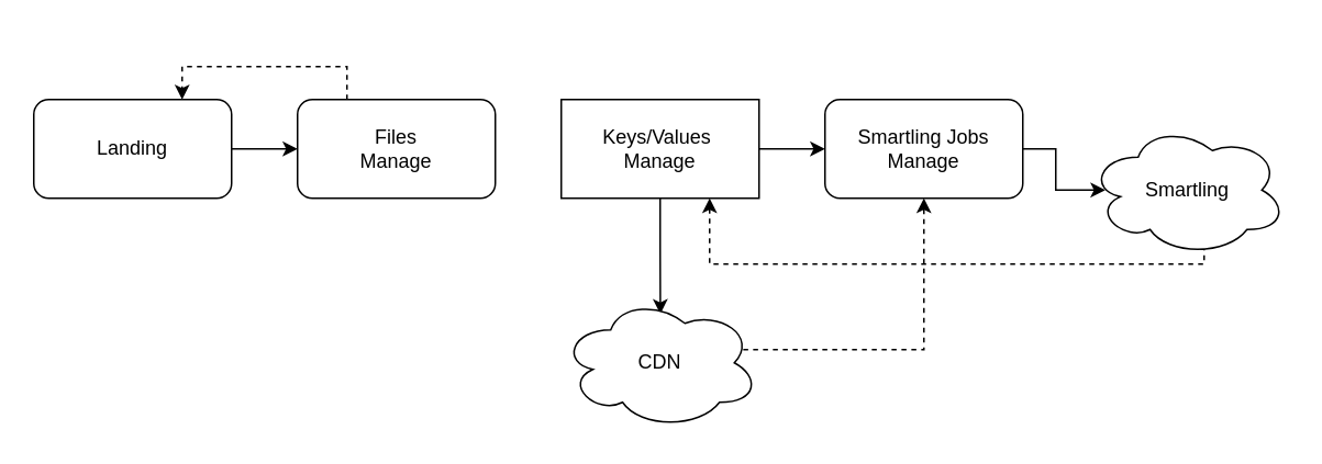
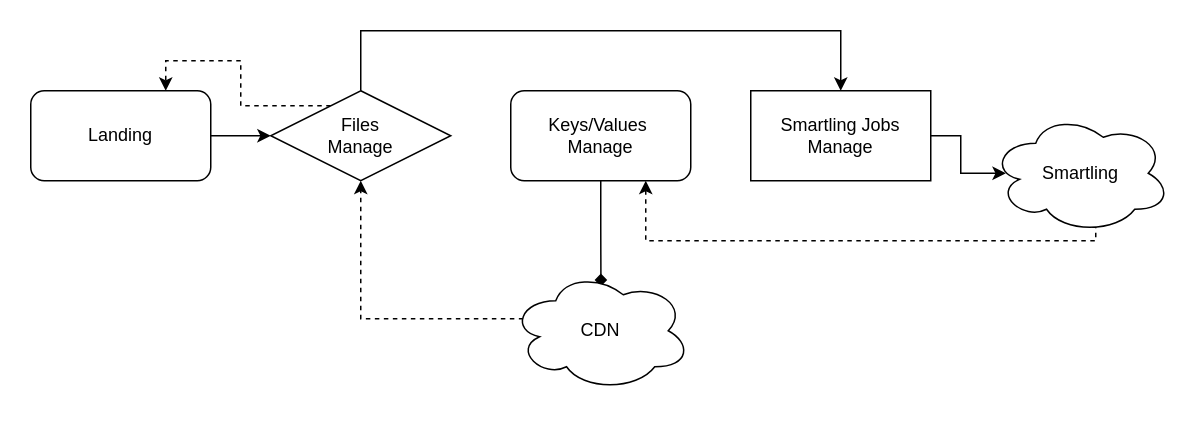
+ <mxCell id="4" style="edgeStyle=orthogonalEdgeStyle;rounded=0;orthogonalLoop=1;jettySize=auto;html=1;exitX=0.5;exitY=0;exitDx=0;exitDy=0;entryX=0.5;entryY=0;entryDx=0;entryDy=0;startArrow=none;startFill=0;endArrow=classic;endFill=1;" parent="1" source="6" target="12" edge="1"><mxGeometry relative="1" as="geometry"><Array as="points"><mxPoint x="240" y="20" /><mxPoint x="560" y="20" /></Array></mxGeometry></mxCell>
- <mxCell id="6" value="Files &lt;br&gt;Manage" style="rounded=1;whiteSpace=wrap;html=1;" parent="1" vertex="1"><mxGeometry x="180" y="60" width="120" height="60" as="geometry" /></mxCell>
+ <mxCell id="6" value="Files &lt;br&gt;Manage" style="rhombus;whiteSpace=wrap;html=1;" parent="1" vertex="1"><mxGeometry x="180" y="60" width="120" height="60" as="geometry" /></mxCell>
- <mxCell id="10" value="Keys/Values&amp;nbsp; &lt;br&gt;Manage" style="whiteSpace=wrap;html=1;rounded=0;" parent="1" vertex="1"><mxGeometry x="340" y="60" width="120" height="60" as="geometry" /></mxCell>
+ <mxCell id="10" value="Keys/Values&amp;nbsp; &lt;br&gt;Manage" style="rounded=1;whiteSpace=wrap;html=1;" parent="1" vertex="1"><mxGeometry x="340" y="60" width="120" height="60" as="geometry" /></mxCell>
- <mxCell id="9" style="edgeStyle=orthogonalEdgeStyle;rounded=0;orthogonalLoop=1;jettySize=auto;html=1;exitX=1;exitY=0.5;exitDx=0;exitDy=0;entryX=0;entryY=0.5;entryDx=0;entryDy=0;startArrow=none;startFill=0;endArrow=classic;endFill=1;" parent="1" source="10" target="12" edge="1"><mxGeometry relative="1" as="geometry" /></mxCell>
- <mxCell id="12" value="Smartling Jobs Manage" style="rounded=1;whiteSpace=wrap;html=1;" parent="1" vertex="1"><mxGeometry x="500" y="60" width="120" height="60" as="geometry" /></mxCell>
+ <mxCell id="12" value="Smartling Jobs Manage" style="whiteSpace=wrap;html=1;rounded=0;" parent="1" vertex="1"><mxGeometry x="500" y="60" width="120" height="60" as="geometry" /></mxCell>
- <mxCell id="8" style="edgeStyle=orthogonalEdgeStyle;rounded=0;orthogonalLoop=1;jettySize=auto;html=1;exitX=0.5;exitY=1;exitDx=0;exitDy=0;entryX=0.501;entryY=0.129;entryDx=0;entryDy=0;entryPerimeter=0;startArrow=none;startFill=0;endArrow=classic;endFill=1;" parent="1" source="10" target="14" edge="1"><mxGeometry relative="1" as="geometry" /></mxCell>
+ <mxCell id="8" style="edgeStyle=orthogonalEdgeStyle;rounded=0;orthogonalLoop=1;jettySize=auto;html=1;exitX=0.5;exitY=1;exitDx=0;exitDy=0;entryX=0.501;entryY=0.129;entryDx=0;entryDy=0;entryPerimeter=0;startArrow=none;startFill=0;endArrow=diamond;endFill=1;" parent="1" source="10" target="14" edge="1"><mxGeometry relative="1" as="geometry" /></mxCell>
- <mxCell id="13" style="edgeStyle=orthogonalEdgeStyle;rounded=0;orthogonalLoop=1;jettySize=auto;html=1;exitX=0.07;exitY=0.4;exitDx=0;exitDy=0;exitPerimeter=0;startArrow=none;startFill=0;endArrow=classic;endFill=1;dashed=1;" parent="1" source="14" target="12" edge="1"><mxGeometry relative="1" as="geometry" /></mxCell>
+ <mxCell id="13" style="edgeStyle=orthogonalEdgeStyle;rounded=0;orthogonalLoop=1;jettySize=auto;html=1;exitX=0.07;exitY=0.4;exitDx=0;exitDy=0;exitPerimeter=0;entryX=0.5;entryY=1;entryDx=0;entryDy=0;startArrow=none;startFill=0;endArrow=classic;endFill=1;dashed=1;" parent="1" source="14" target="6" edge="1"><mxGeometry relative="1" as="geometry" /></mxCell>
